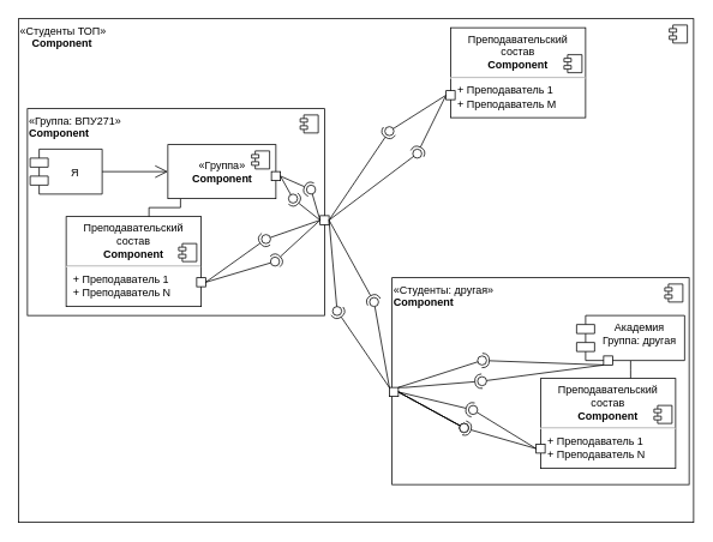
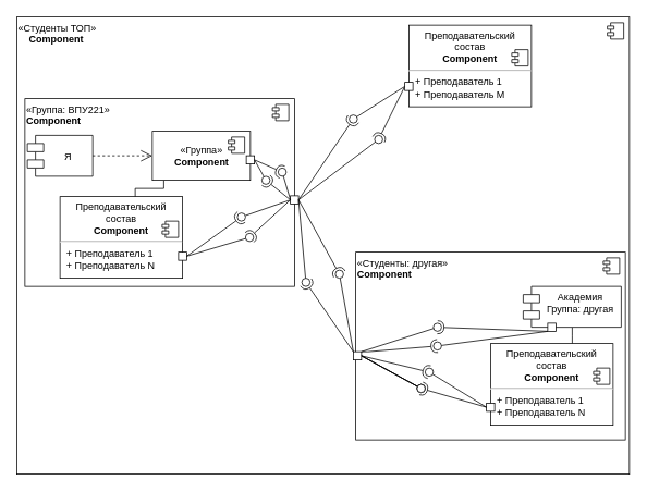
- <mxCell id="4" value="«Группа: ВПУ271»&lt;br&gt;&lt;b&gt;Component&lt;/b&gt;" style="html=1;dropTarget=0;verticalAlign=top;align=left;" parent="1" vertex="1"><mxGeometry x="30" y="120" width="330" height="230" as="geometry" /></mxCell>
+ <mxCell id="4" value="«Группа: ВПУ221»&lt;br&gt;&lt;b&gt;Component&lt;/b&gt;" style="html=1;dropTarget=0;verticalAlign=top;align=left;" parent="1" vertex="1"><mxGeometry x="30" y="120" width="330" height="230" as="geometry" /></mxCell>
- <mxCell id="53" value="" style="endArrow=open;endSize=12;dashed=0;html=1;rounded=0;" parent="1" source="6" target="51" edge="1"><mxGeometry x="-0.2" width="160" relative="1" as="geometry"><mxPoint x="190" y="280" as="sourcePoint" /><mxPoint x="350" y="280" as="targetPoint" /><mxPoint as="offset" /></mxGeometry></mxCell>
+ <mxCell id="53" value="" style="endArrow=open;endSize=12;dashed=1;html=1;rounded=0;" parent="1" source="6" target="51" edge="1"><mxGeometry x="-0.2" width="160" relative="1" as="geometry"><mxPoint x="190" y="280" as="sourcePoint" /><mxPoint x="350" y="280" as="targetPoint" /><mxPoint as="offset" /></mxGeometry></mxCell>
